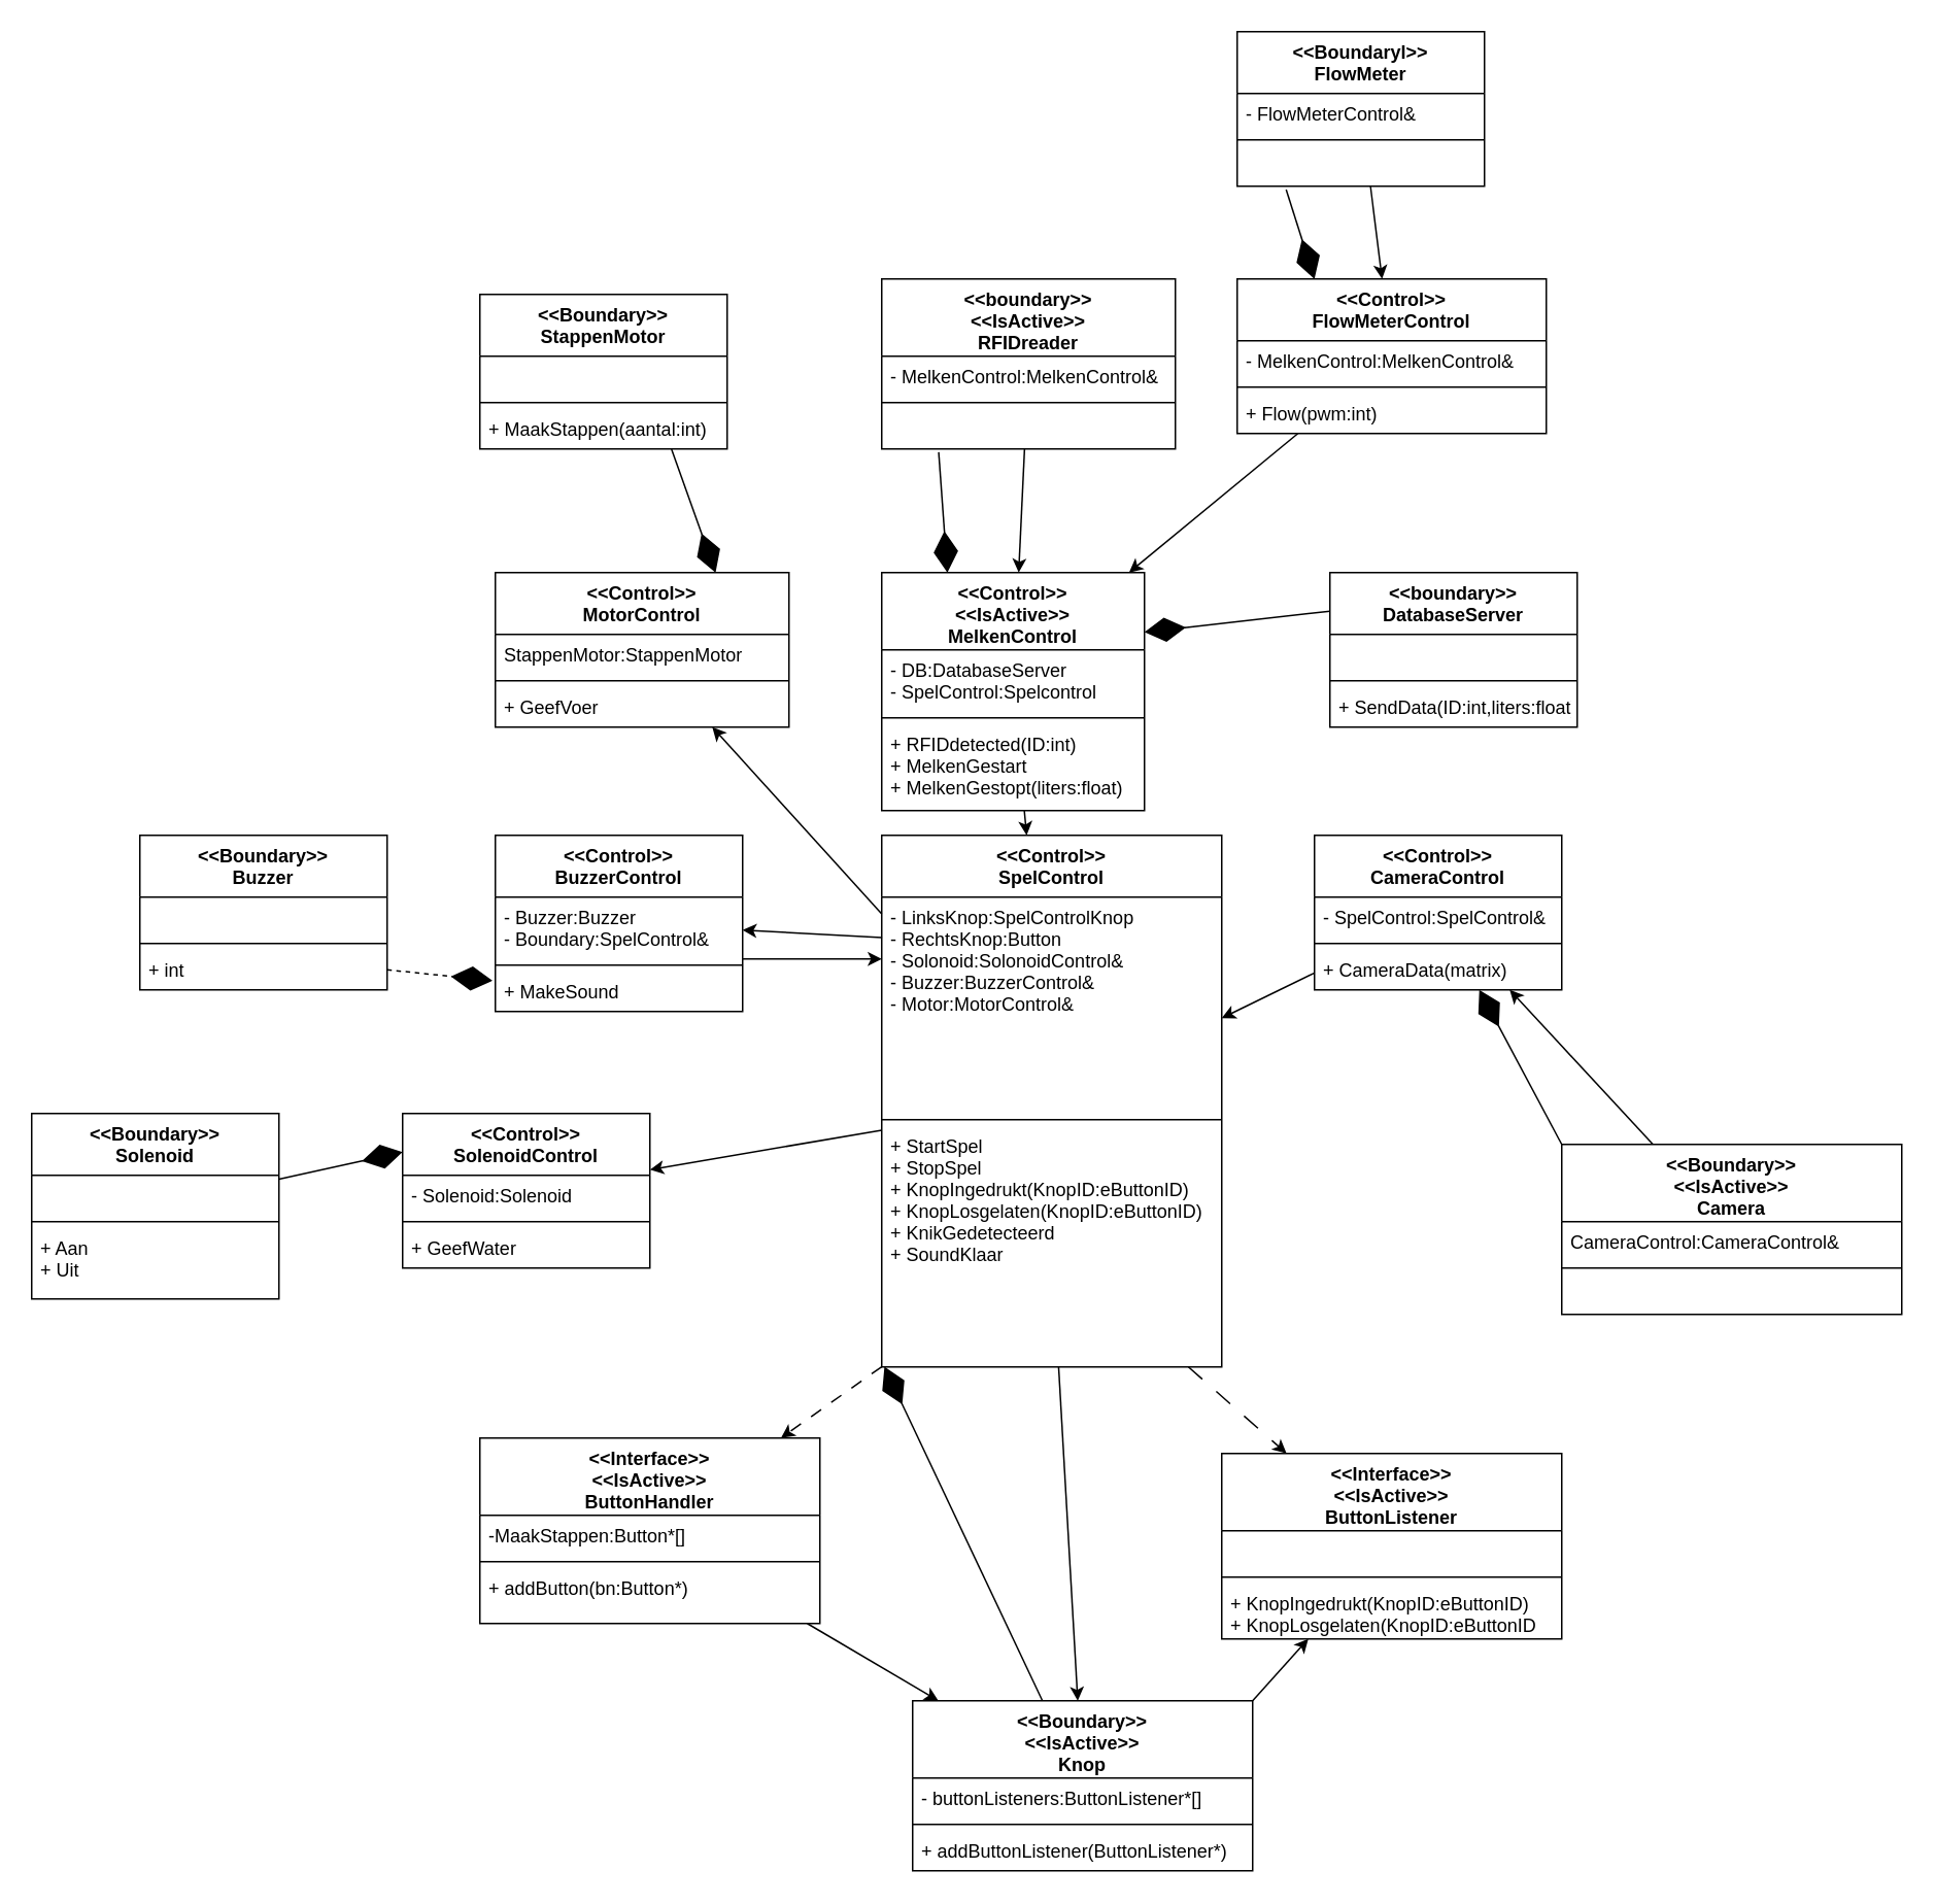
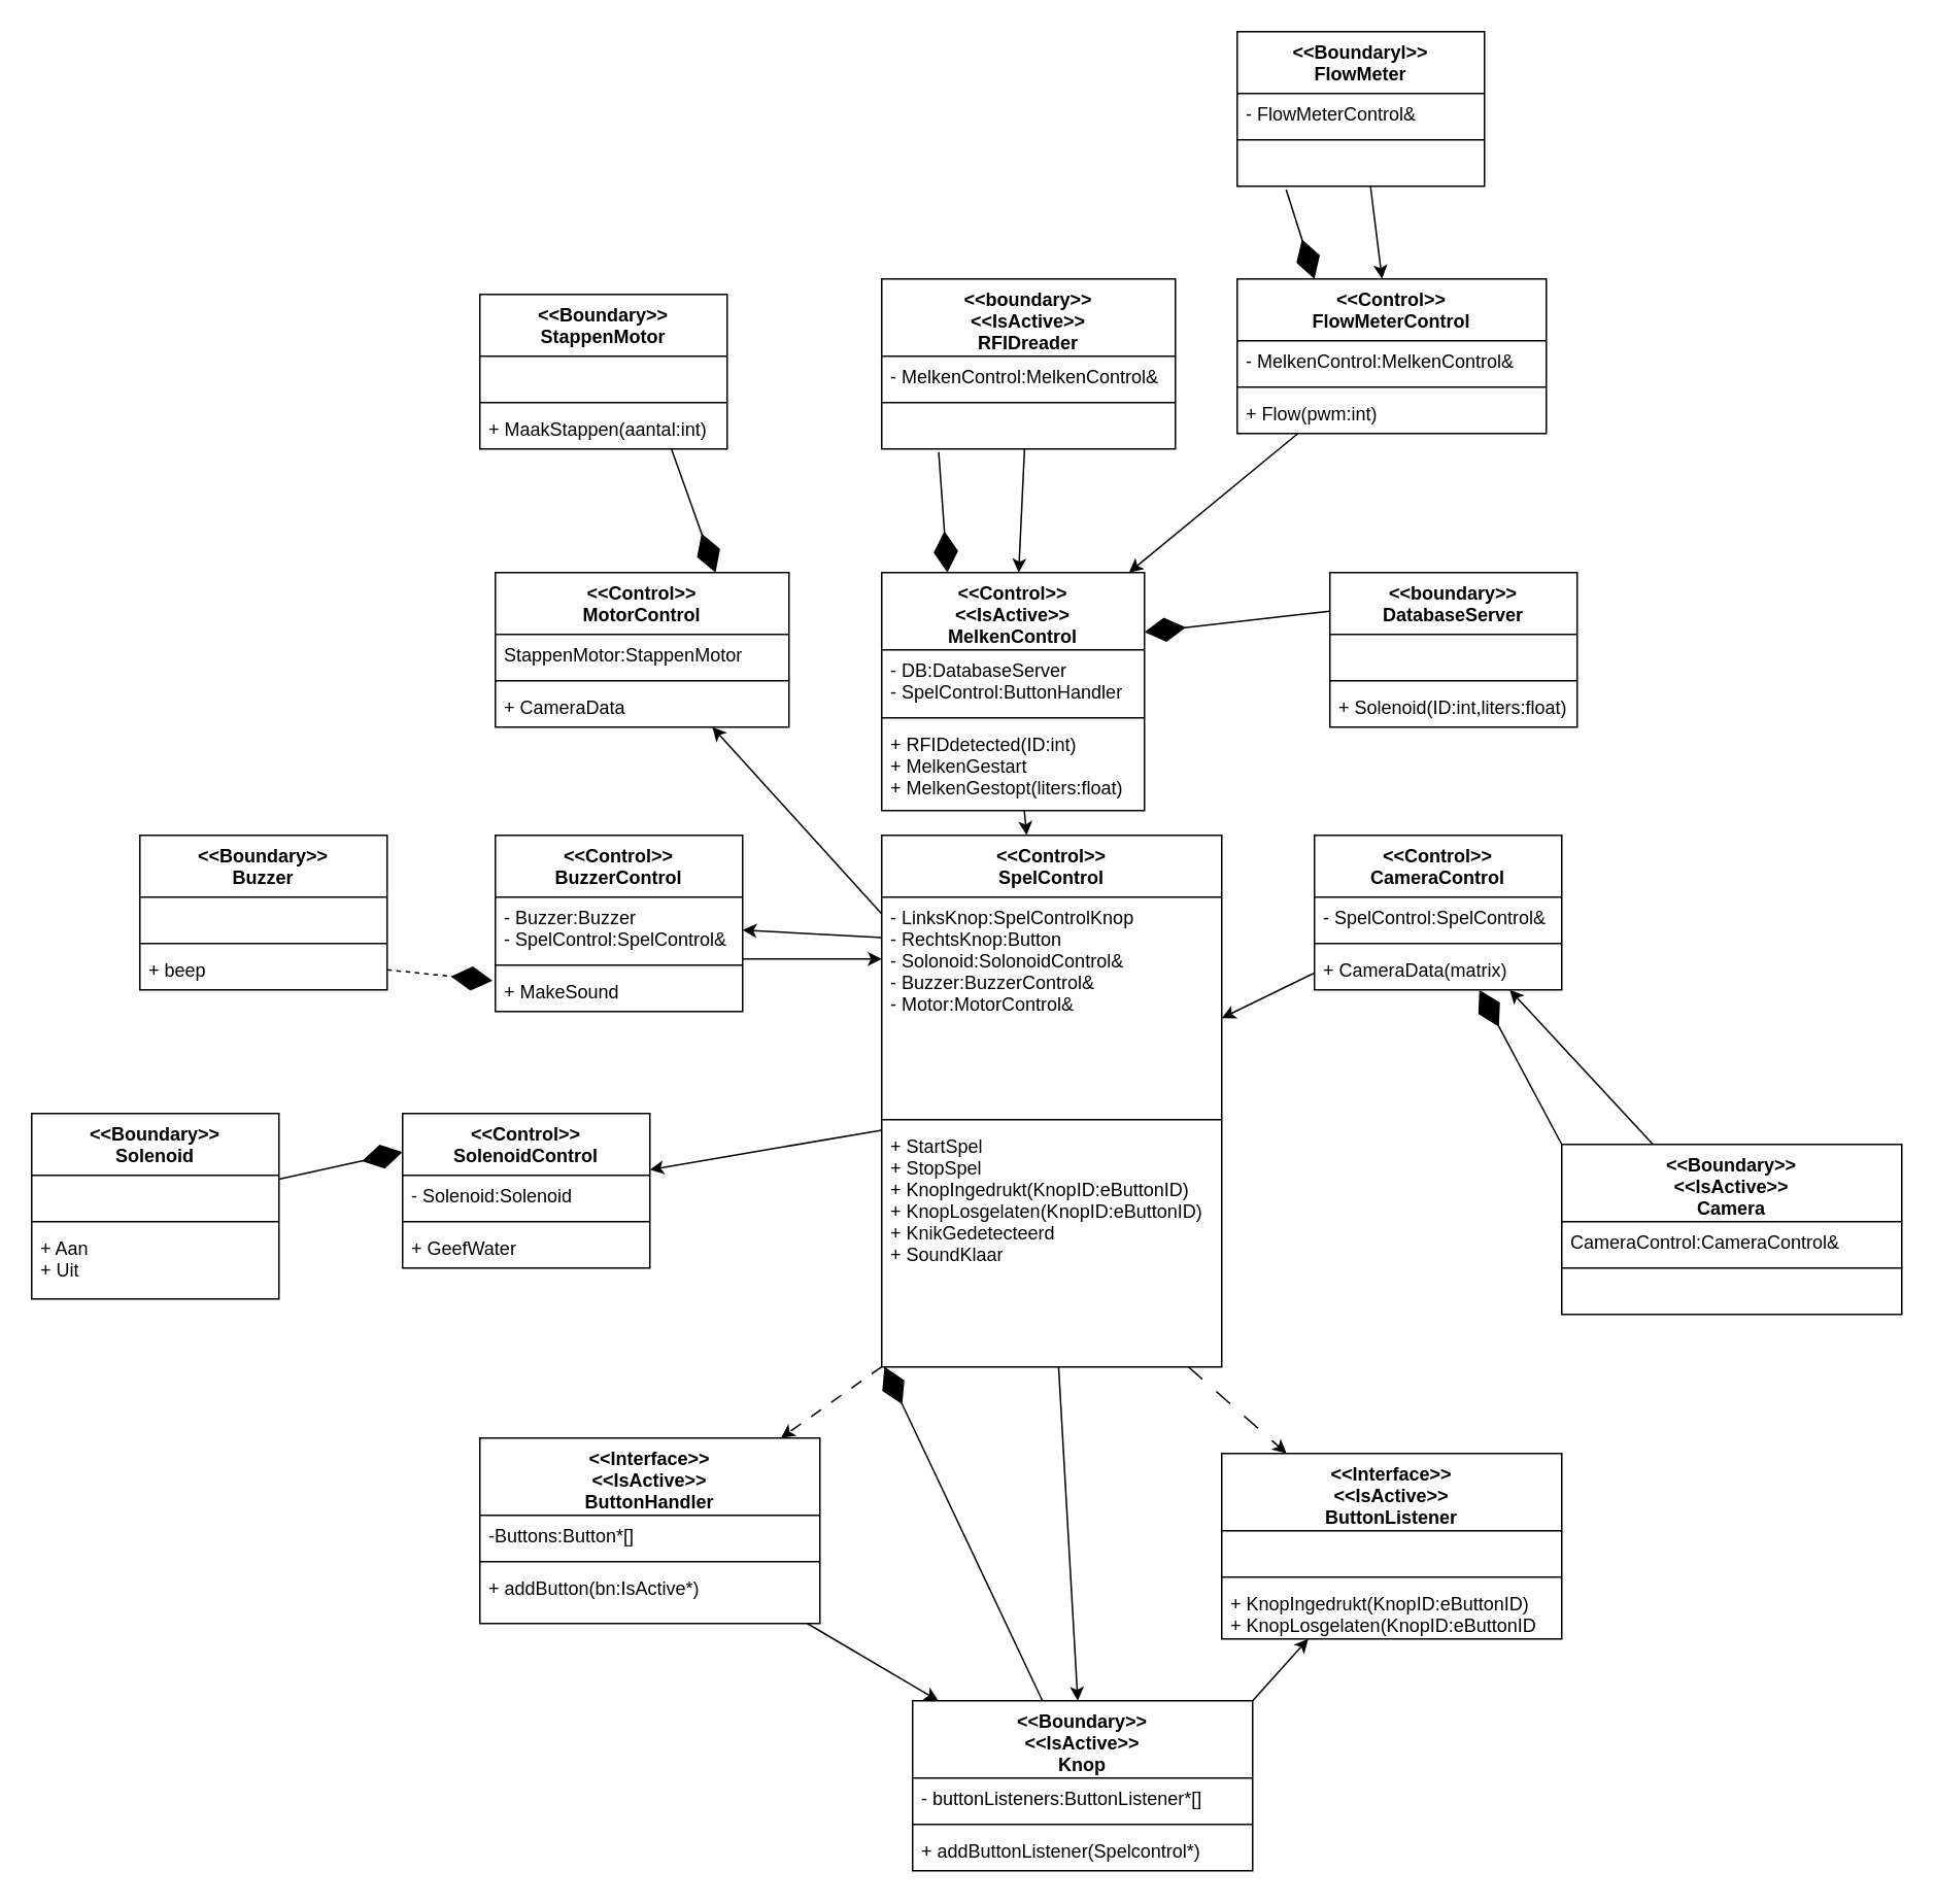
- <mxCell id="4" value="- DB:DatabaseServer&#10;- SpelControl:Spelcontrol" style="text;strokeColor=none;fillColor=none;align=left;verticalAlign=top;spacingLeft=4;spacingRight=4;overflow=hidden;rotatable=0;points=[[0,0.5],[1,0.5]];portConstraint=eastwest;" parent="3" vertex="1"><mxGeometry y="50" width="170" height="40" as="geometry" /></mxCell>
+ <mxCell id="4" value="- DB:DatabaseServer&#10;- SpelControl:ButtonHandler" style="text;strokeColor=none;fillColor=none;align=left;verticalAlign=top;spacingLeft=4;spacingRight=4;overflow=hidden;rotatable=0;points=[[0,0.5],[1,0.5]];portConstraint=eastwest;" parent="3" vertex="1"><mxGeometry y="50" width="170" height="40" as="geometry" /></mxCell>
- <mxCell id="41" value="+ GeefVoer" style="text;strokeColor=none;fillColor=none;align=left;verticalAlign=top;spacingLeft=4;spacingRight=4;overflow=hidden;rotatable=0;points=[[0,0.5],[1,0.5]];portConstraint=eastwest;" parent="38" vertex="1"><mxGeometry y="74" width="190" height="26" as="geometry" /></mxCell>
+ <mxCell id="41" value="+ CameraData" style="text;strokeColor=none;fillColor=none;align=left;verticalAlign=top;spacingLeft=4;spacingRight=4;overflow=hidden;rotatable=0;points=[[0,0.5],[1,0.5]];portConstraint=eastwest;" parent="38" vertex="1"><mxGeometry y="74" width="190" height="26" as="geometry" /></mxCell>
- <mxCell id="15" value="+ SendData(ID:int,liters:float)" style="text;strokeColor=none;fillColor=none;align=left;verticalAlign=top;spacingLeft=4;spacingRight=4;overflow=hidden;rotatable=0;points=[[0,0.5],[1,0.5]];portConstraint=eastwest;" parent="12" vertex="1"><mxGeometry y="74" width="160" height="26" as="geometry" /></mxCell>
+ <mxCell id="15" value="+ Solenoid(ID:int,liters:float)" style="text;strokeColor=none;fillColor=none;align=left;verticalAlign=top;spacingLeft=4;spacingRight=4;overflow=hidden;rotatable=0;points=[[0,0.5],[1,0.5]];portConstraint=eastwest;" parent="12" vertex="1"><mxGeometry y="74" width="160" height="26" as="geometry" /></mxCell>
- <mxCell id="34" value="- Buzzer:Buzzer&#10;- Boundary:SpelControl&amp;" style="text;strokeColor=none;fillColor=none;align=left;verticalAlign=top;spacingLeft=4;spacingRight=4;overflow=hidden;rotatable=0;points=[[0,0.5],[1,0.5]];portConstraint=eastwest;" parent="33" vertex="1"><mxGeometry y="40" width="160" height="40" as="geometry" /></mxCell>
+ <mxCell id="34" value="- Buzzer:Buzzer&#10;- SpelControl:SpelControl&amp;" style="text;strokeColor=none;fillColor=none;align=left;verticalAlign=top;spacingLeft=4;spacingRight=4;overflow=hidden;rotatable=0;points=[[0,0.5],[1,0.5]];portConstraint=eastwest;" parent="33" vertex="1"><mxGeometry y="40" width="160" height="40" as="geometry" /></mxCell>
- <mxCell id="63" value="+ int" style="text;strokeColor=none;fillColor=none;align=left;verticalAlign=top;spacingLeft=4;spacingRight=4;overflow=hidden;rotatable=0;points=[[0,0.5],[1,0.5]];portConstraint=eastwest;" parent="60" vertex="1"><mxGeometry y="74" width="160" height="26" as="geometry" /></mxCell>
+ <mxCell id="63" value="+ beep" style="text;strokeColor=none;fillColor=none;align=left;verticalAlign=top;spacingLeft=4;spacingRight=4;overflow=hidden;rotatable=0;points=[[0,0.5],[1,0.5]];portConstraint=eastwest;" parent="60" vertex="1"><mxGeometry y="74" width="160" height="26" as="geometry" /></mxCell>
- <mxCell id="89" value="-MaakStappen:Button*[]" style="text;strokeColor=none;fillColor=none;align=left;verticalAlign=top;spacingLeft=4;spacingRight=4;overflow=hidden;rotatable=0;points=[[0,0.5],[1,0.5]];portConstraint=eastwest;" parent="88" vertex="1"><mxGeometry y="50" width="220" height="26" as="geometry" /></mxCell>
+ <mxCell id="89" value="-Buttons:Button*[]" style="text;strokeColor=none;fillColor=none;align=left;verticalAlign=top;spacingLeft=4;spacingRight=4;overflow=hidden;rotatable=0;points=[[0,0.5],[1,0.5]];portConstraint=eastwest;" parent="88" vertex="1"><mxGeometry y="50" width="220" height="26" as="geometry" /></mxCell>
- <mxCell id="91" value="+ addButton(bn:Button*)" style="text;strokeColor=none;fillColor=none;align=left;verticalAlign=top;spacingLeft=4;spacingRight=4;overflow=hidden;rotatable=0;points=[[0,0.5],[1,0.5]];portConstraint=eastwest;" parent="88" vertex="1"><mxGeometry y="84" width="220" height="36" as="geometry" /></mxCell>
+ <mxCell id="91" value="+ addButton(bn:IsActive*)" style="text;strokeColor=none;fillColor=none;align=left;verticalAlign=top;spacingLeft=4;spacingRight=4;overflow=hidden;rotatable=0;points=[[0,0.5],[1,0.5]];portConstraint=eastwest;" parent="88" vertex="1"><mxGeometry y="84" width="220" height="36" as="geometry" /></mxCell>
- <mxCell id="78" value="+ addButtonListener(ButtonListener*)" style="text;strokeColor=none;fillColor=none;align=left;verticalAlign=top;spacingLeft=4;spacingRight=4;overflow=hidden;rotatable=0;points=[[0,0.5],[1,0.5]];portConstraint=eastwest;" parent="75" vertex="1"><mxGeometry y="84" width="220" height="26" as="geometry" /></mxCell>
+ <mxCell id="78" value="+ addButtonListener(Spelcontrol*)" style="text;strokeColor=none;fillColor=none;align=left;verticalAlign=top;spacingLeft=4;spacingRight=4;overflow=hidden;rotatable=0;points=[[0,0.5],[1,0.5]];portConstraint=eastwest;" parent="75" vertex="1"><mxGeometry y="84" width="220" height="26" as="geometry" /></mxCell>
